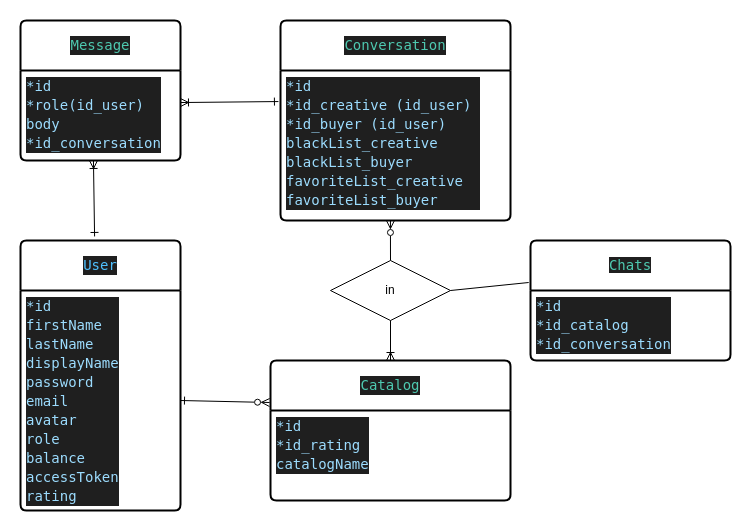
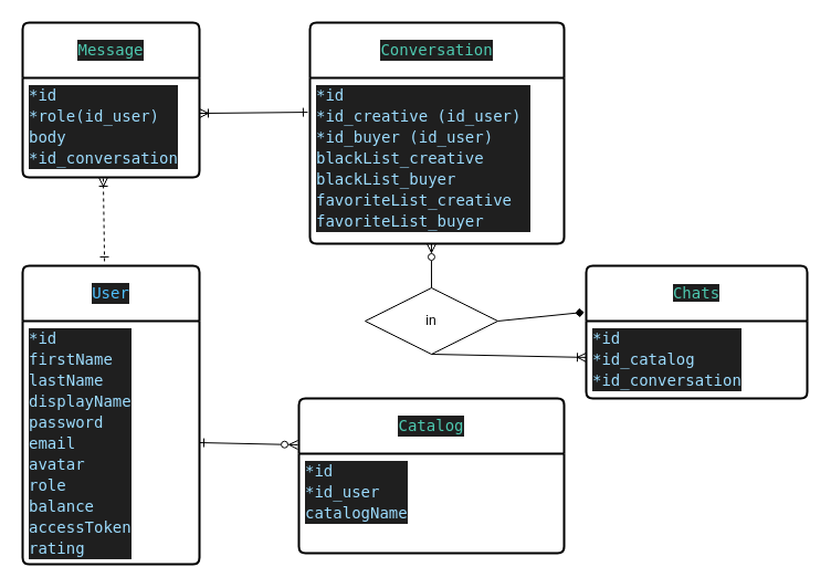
- <mxCell id="18" value="" style="endArrow=ERoneToMany;html=1;rounded=0;exitX=0.463;exitY=-0.015;exitDx=0;exitDy=0;endFill=0;startArrow=ERone;startFill=0;exitPerimeter=0;entryX=0.456;entryY=1;entryDx=0;entryDy=0;entryPerimeter=0;" parent="1" source="4" target="3" edge="1"><mxGeometry relative="1" as="geometry"><mxPoint x="270" y="260" as="sourcePoint" /><mxPoint x="96" y="200" as="targetPoint" /></mxGeometry></mxCell>
+ <mxCell id="18" value="" style="endArrow=ERoneToMany;html=1;rounded=0;exitX=0.463;exitY=-0.015;exitDx=0;exitDy=0;endFill=0;startArrow=ERone;startFill=0;exitPerimeter=0;entryX=0.456;entryY=1;entryDx=0;entryDy=0;entryPerimeter=0;dashed=1;" parent="1" source="4" target="3" edge="1"><mxGeometry relative="1" as="geometry"><mxPoint x="270" y="260" as="sourcePoint" /><mxPoint x="96" y="200" as="targetPoint" /></mxGeometry></mxCell>
- <mxCell id="15" value="" style="endArrow=none;html=1;rounded=0;exitX=1;exitY=0.5;exitDx=0;exitDy=0;entryX=-0.009;entryY=0.35;entryDx=0;entryDy=0;entryPerimeter=0;" parent="1" source="14" target="12" edge="1"><mxGeometry relative="1" as="geometry"><mxPoint x="170" y="260" as="sourcePoint" /><mxPoint x="330" y="260" as="targetPoint" /></mxGeometry></mxCell>
+ <mxCell id="15" value="" style="endArrow=diamond;html=1;rounded=0;exitX=1;exitY=0.5;exitDx=0;exitDy=0;entryX=-0.009;entryY=0.35;entryDx=0;entryDy=0;entryPerimeter=0;" parent="1" source="14" target="12" edge="1"><mxGeometry relative="1" as="geometry"><mxPoint x="170" y="260" as="sourcePoint" /><mxPoint x="330" y="260" as="targetPoint" /></mxGeometry></mxCell>
- <mxCell id="17" value="" style="endArrow=ERoneToMany;html=1;rounded=0;exitX=0.5;exitY=1;exitDx=0;exitDy=0;entryX=0.5;entryY=0;entryDx=0;entryDy=0;endFill=0;" parent="1" source="14" target="8" edge="1"><mxGeometry relative="1" as="geometry"><mxPoint x="440" y="330" as="sourcePoint" /><mxPoint x="350" y="450" as="targetPoint" /></mxGeometry></mxCell>
+ <mxCell id="17" value="" style="endArrow=ERoneToMany;html=1;rounded=0;exitX=0.5;exitY=1;exitDx=0;exitDy=0;endFill=0;" parent="1" source="14" target="13" edge="1"><mxGeometry relative="1" as="geometry"><mxPoint x="440" y="330" as="sourcePoint" /><mxPoint x="350" y="450" as="targetPoint" /></mxGeometry></mxCell>
- <mxCell id="9" value="&lt;div style=&quot;color: rgb(204, 204, 204); background-color: rgb(31, 31, 31); font-family: &amp;quot;Droid Sans Mono&amp;quot;, &amp;quot;monospace&amp;quot;, monospace; font-size: 14px; line-height: 19px; white-space-collapse: preserve;&quot;&gt;&lt;span style=&quot;color: #9cdcfe;&quot;&gt;*id&lt;/span&gt;&lt;/div&gt;&lt;div style=&quot;color: rgb(204, 204, 204); background-color: rgb(31, 31, 31); font-family: &amp;quot;Droid Sans Mono&amp;quot;, &amp;quot;monospace&amp;quot;, monospace; font-size: 14px; line-height: 19px; white-space-collapse: preserve;&quot;&gt;&lt;span style=&quot;color: #9cdcfe;&quot;&gt;*id_rating&lt;/span&gt;&lt;/div&gt;&lt;div style=&quot;color: rgb(204, 204, 204); background-color: rgb(31, 31, 31); font-family: &amp;quot;Droid Sans Mono&amp;quot;, &amp;quot;monospace&amp;quot;, monospace; font-size: 14px; line-height: 19px; white-space-collapse: preserve;&quot;&gt;&lt;span style=&quot;color: #9cdcfe;&quot;&gt;catalogName&lt;/span&gt;&lt;/div&gt;" style="align=left;strokeColor=none;fillColor=none;spacingLeft=4;fontSize=12;verticalAlign=top;resizable=0;rotatable=0;part=1;html=1;" parent="8" vertex="1"><mxGeometry y="50" width="240" height="90" as="geometry" /></mxCell>
+ <mxCell id="9" value="&lt;div style=&quot;color: rgb(204, 204, 204); background-color: rgb(31, 31, 31); font-family: &amp;quot;Droid Sans Mono&amp;quot;, &amp;quot;monospace&amp;quot;, monospace; font-size: 14px; line-height: 19px; white-space-collapse: preserve;&quot;&gt;&lt;span style=&quot;color: #9cdcfe;&quot;&gt;*id&lt;/span&gt;&lt;/div&gt;&lt;div style=&quot;color: rgb(204, 204, 204); background-color: rgb(31, 31, 31); font-family: &amp;quot;Droid Sans Mono&amp;quot;, &amp;quot;monospace&amp;quot;, monospace; font-size: 14px; line-height: 19px; white-space-collapse: preserve;&quot;&gt;&lt;span style=&quot;color: #9cdcfe;&quot;&gt;*id_user&lt;/span&gt;&lt;/div&gt;&lt;div style=&quot;color: rgb(204, 204, 204); background-color: rgb(31, 31, 31); font-family: &amp;quot;Droid Sans Mono&amp;quot;, &amp;quot;monospace&amp;quot;, monospace; font-size: 14px; line-height: 19px; white-space-collapse: preserve;&quot;&gt;&lt;span style=&quot;color: #9cdcfe;&quot;&gt;catalogName&lt;/span&gt;&lt;/div&gt;" style="align=left;strokeColor=none;fillColor=none;spacingLeft=4;fontSize=12;verticalAlign=top;resizable=0;rotatable=0;part=1;html=1;" parent="8" vertex="1"><mxGeometry y="50" width="240" height="90" as="geometry" /></mxCell>
